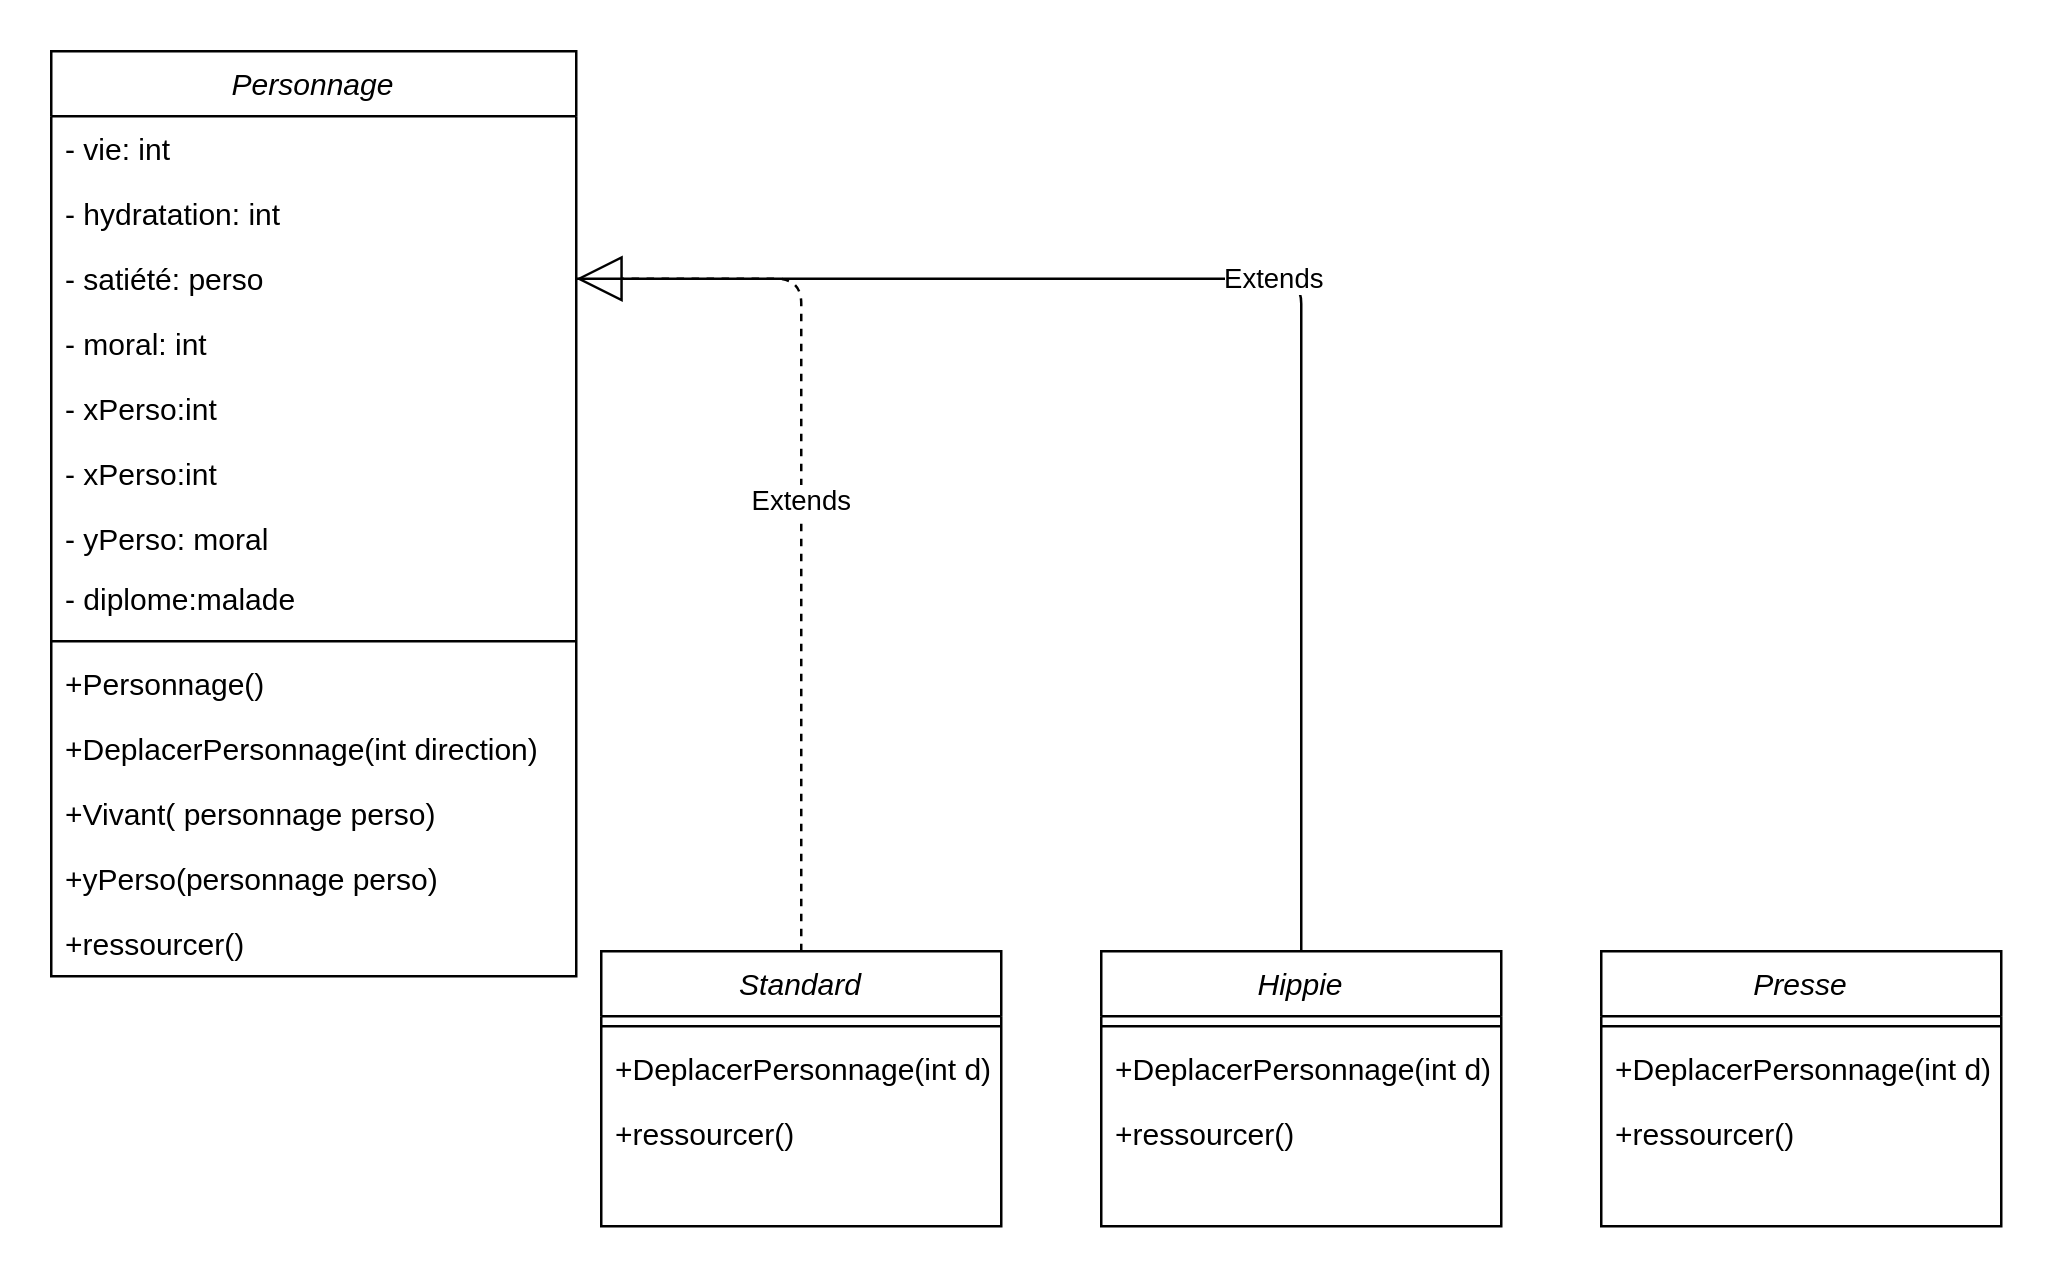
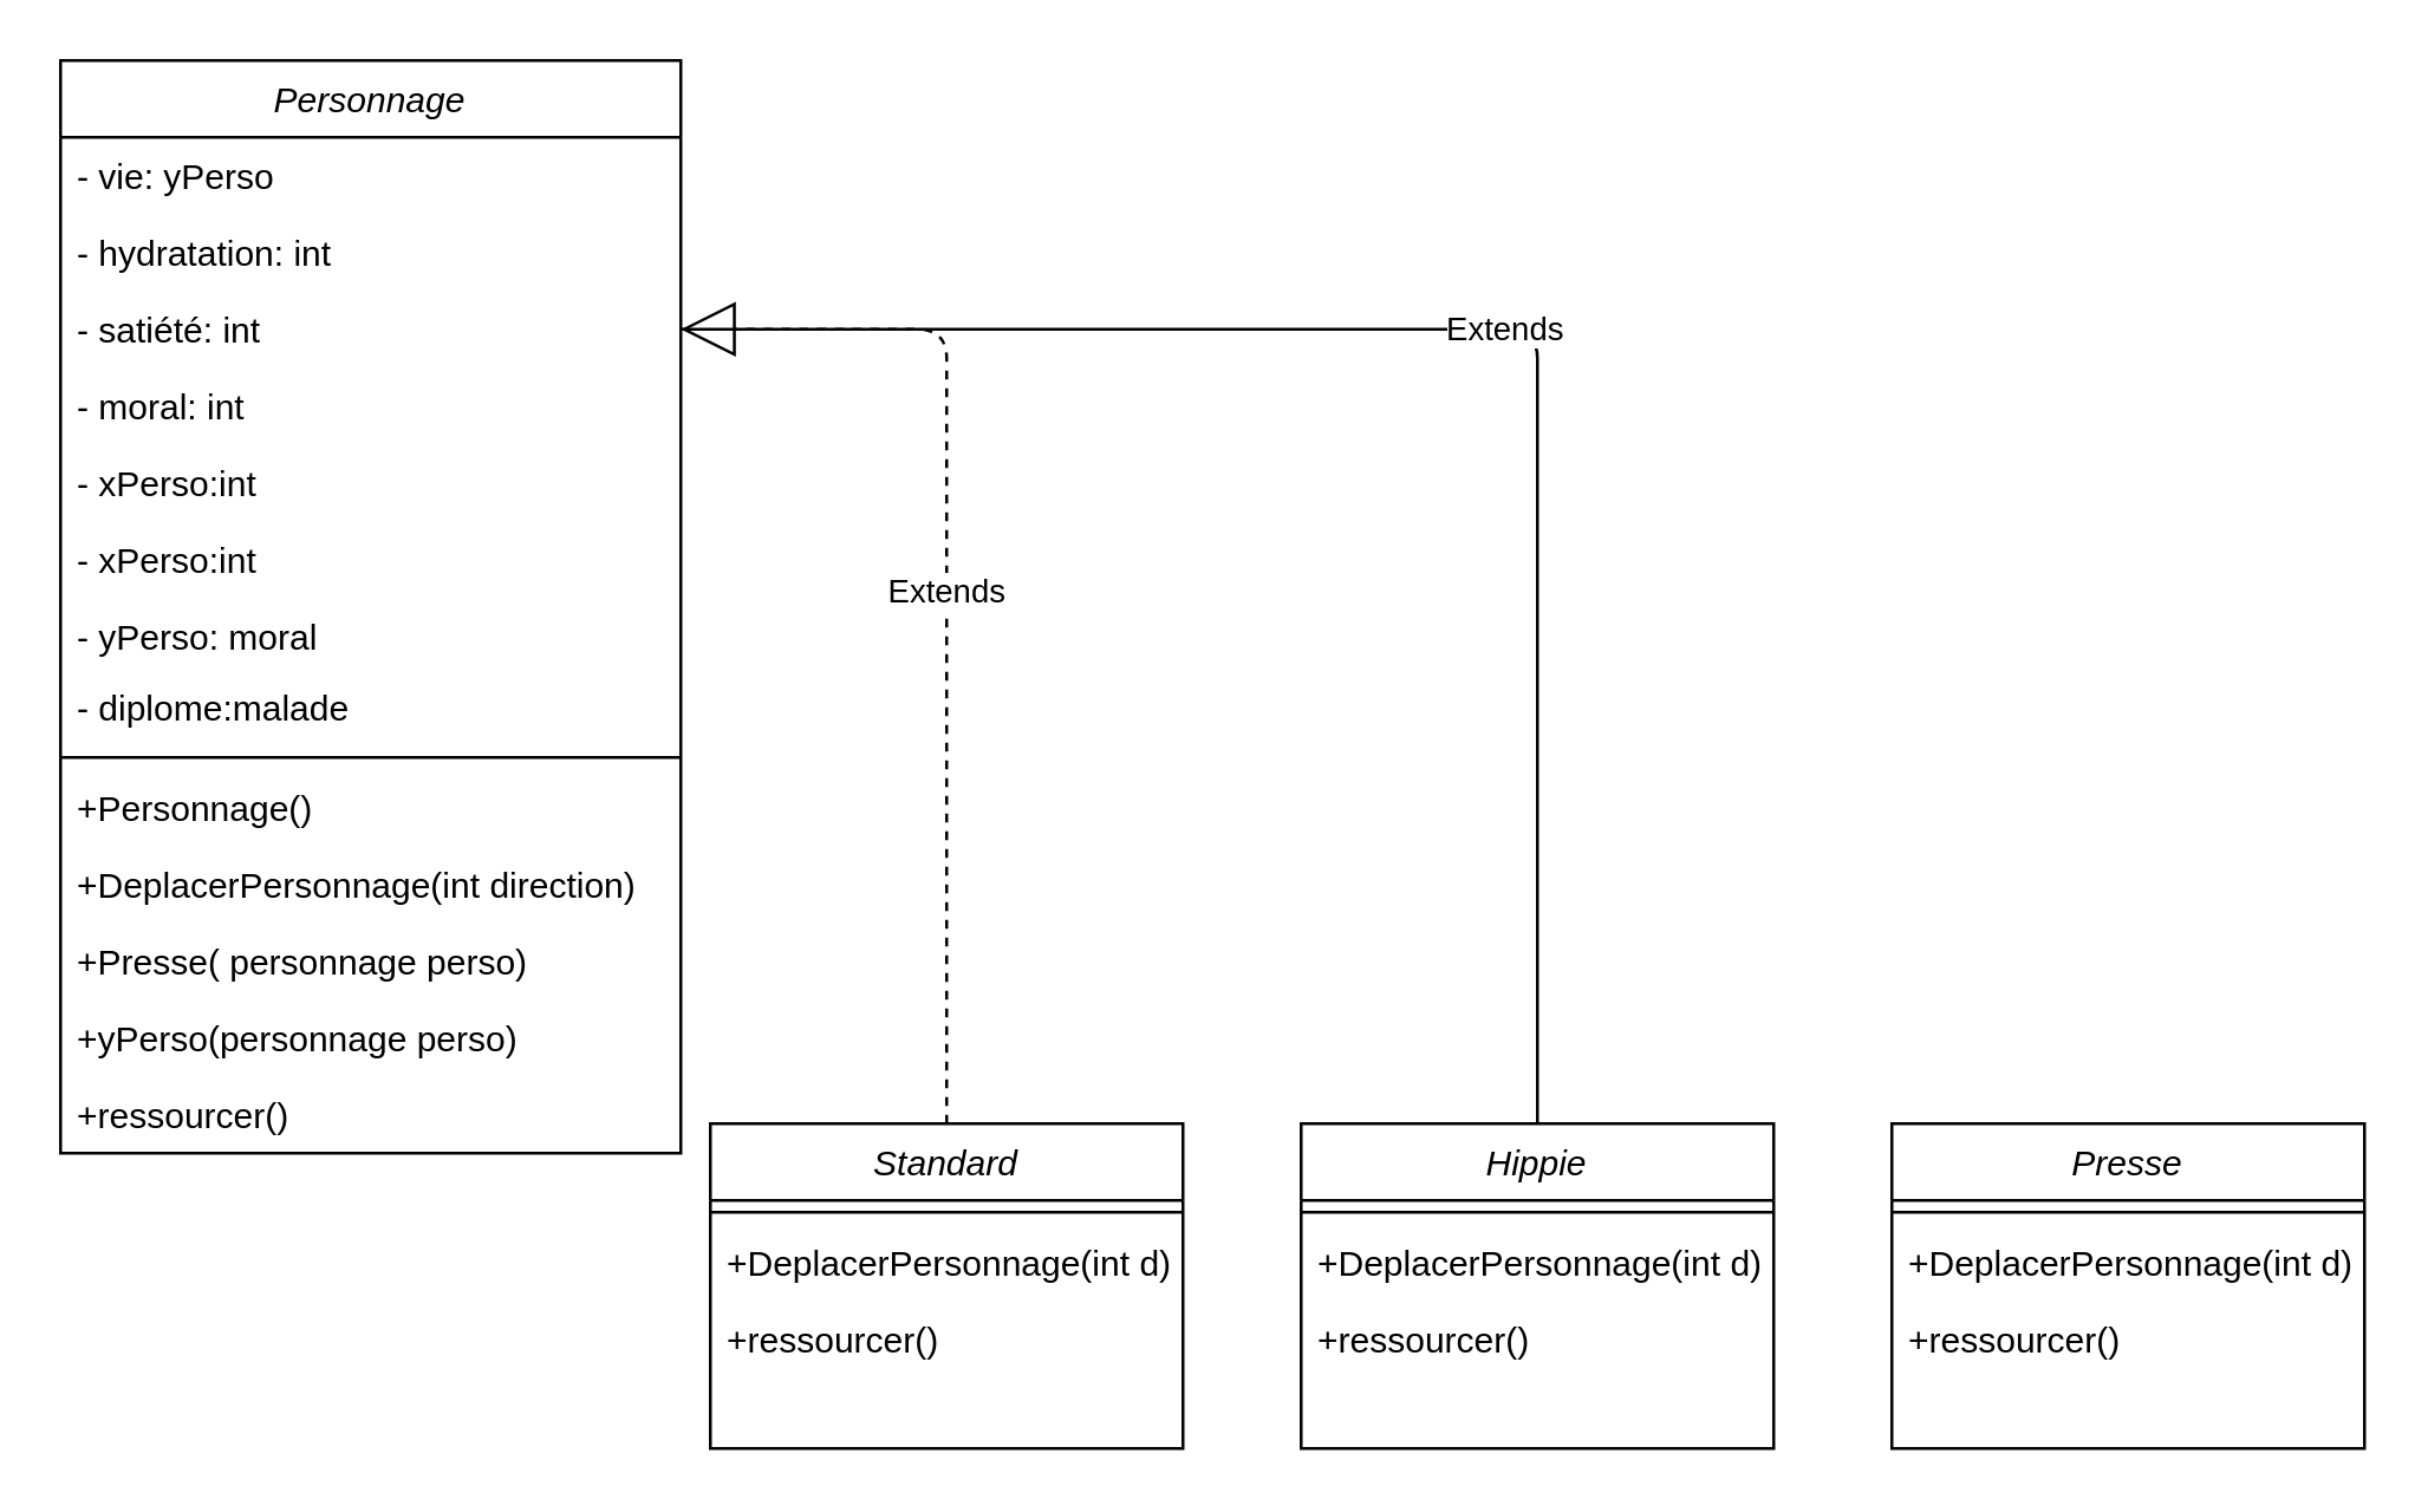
- <mxCell id="3" value="- vie: int&#10;" style="text;align=left;verticalAlign=top;spacingLeft=4;spacingRight=4;overflow=hidden;rotatable=0;points=[[0,0.5],[1,0.5]];portConstraint=eastwest;" parent="2" vertex="1"><mxGeometry y="26" width="210" height="26" as="geometry" /></mxCell>
+ <mxCell id="3" value="- vie: yPerso&#10;" style="text;align=left;verticalAlign=top;spacingLeft=4;spacingRight=4;overflow=hidden;rotatable=0;points=[[0,0.5],[1,0.5]];portConstraint=eastwest;" parent="2" vertex="1"><mxGeometry y="26" width="210" height="26" as="geometry" /></mxCell>
- <mxCell id="5" value="- satiété: perso&#10;" style="text;align=left;verticalAlign=top;spacingLeft=4;spacingRight=4;overflow=hidden;rotatable=0;points=[[0,0.5],[1,0.5]];portConstraint=eastwest;rounded=0;shadow=0;html=0;" parent="2" vertex="1"><mxGeometry y="78" width="210" height="26" as="geometry" /></mxCell>
+ <mxCell id="5" value="- satiété: int&#10;" style="text;align=left;verticalAlign=top;spacingLeft=4;spacingRight=4;overflow=hidden;rotatable=0;points=[[0,0.5],[1,0.5]];portConstraint=eastwest;rounded=0;shadow=0;html=0;" parent="2" vertex="1"><mxGeometry y="78" width="210" height="26" as="geometry" /></mxCell>
- <mxCell id="14" value="+Vivant( personnage perso)" style="text;align=left;verticalAlign=top;spacingLeft=4;spacingRight=4;overflow=hidden;rotatable=0;points=[[0,0.5],[1,0.5]];portConstraint=eastwest;rounded=0;shadow=0;html=0;" vertex="1" parent="2"><mxGeometry y="292" width="210" height="26" as="geometry" /></mxCell>
+ <mxCell id="14" value="+Presse( personnage perso)" style="text;align=left;verticalAlign=top;spacingLeft=4;spacingRight=4;overflow=hidden;rotatable=0;points=[[0,0.5],[1,0.5]];portConstraint=eastwest;rounded=0;shadow=0;html=0;" vertex="1" parent="2"><mxGeometry y="292" width="210" height="26" as="geometry" /></mxCell>
